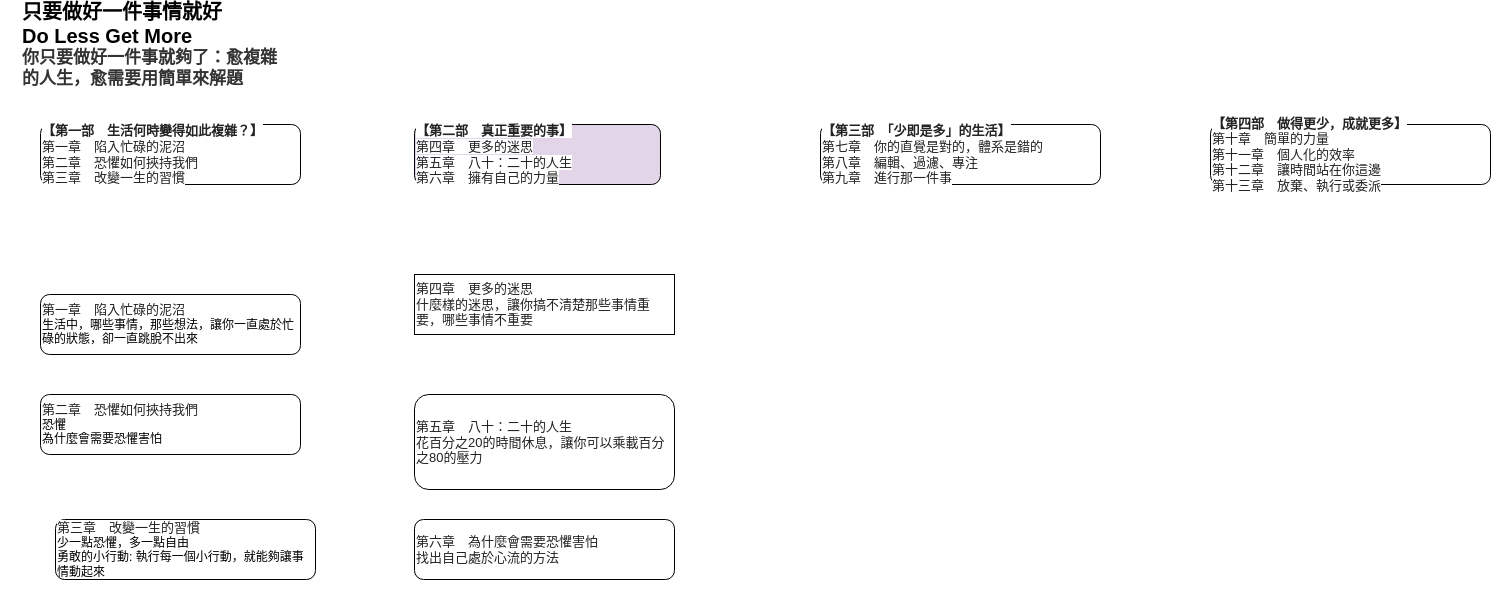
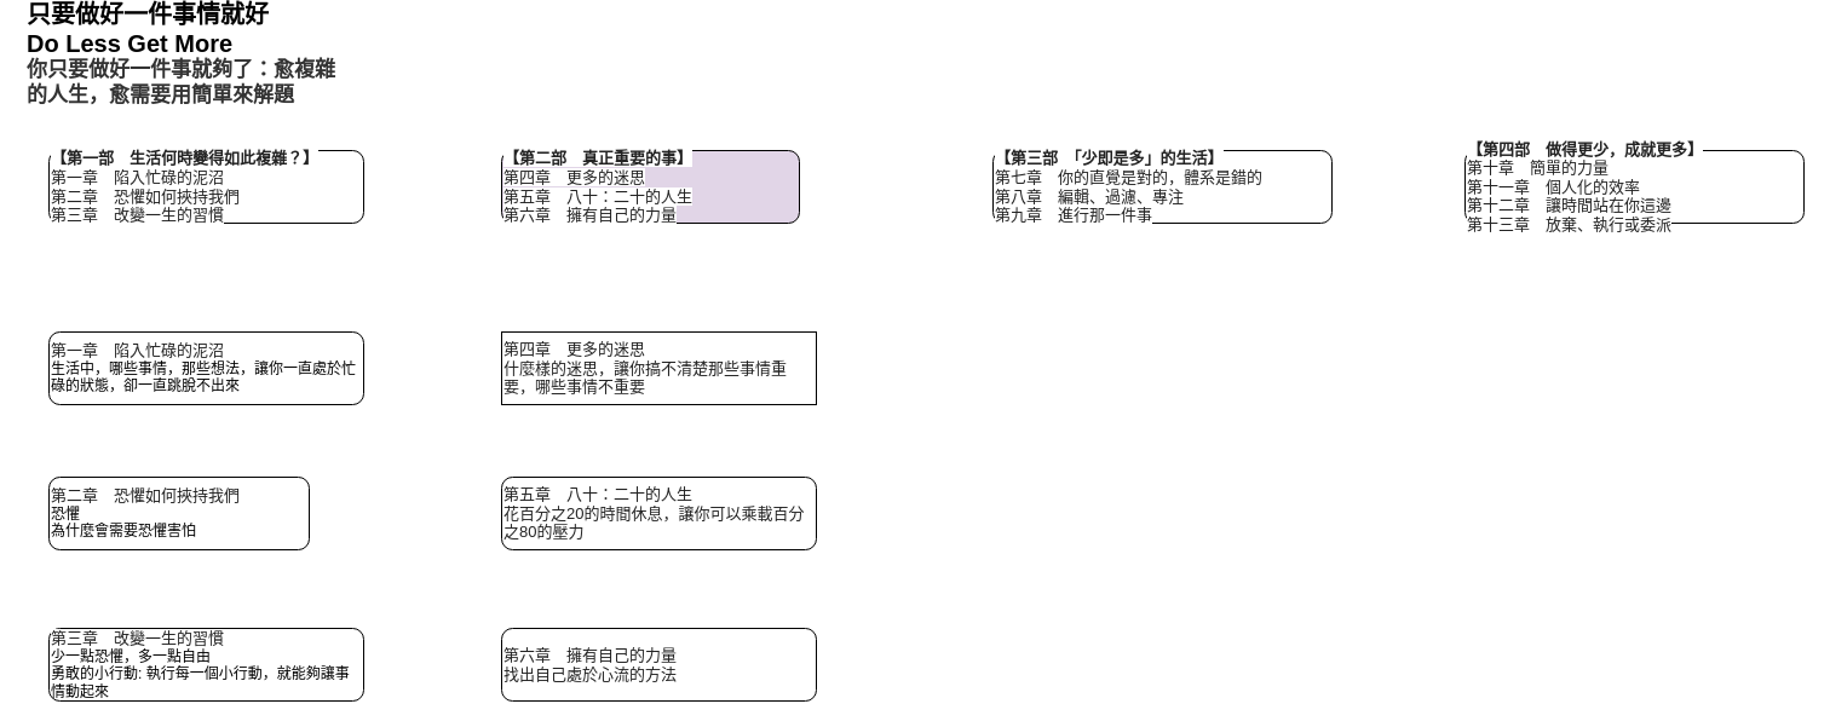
- <mxCell id="7" value="&lt;span style=&quot;color: rgb(35 , 35 , 35) ; font-family: &amp;#34;arial&amp;#34; , &amp;#34;helvetica&amp;#34; , sans-serif , &amp;#34;pmingliu&amp;#34; ; font-size: 13px ; background-color: rgb(255 , 255 , 255)&quot;&gt;第一章　陷入忙碌的泥沼&lt;/span&gt;&lt;br&gt;生活中，哪些事情，那些想法，讓你一直處於忙碌的狀態，卻一直跳脫不出來" style="rounded=1;whiteSpace=wrap;html=1;align=left;" vertex="1" parent="1"><mxGeometry x="40" y="280" width="260" height="60" as="geometry" /></mxCell>
+ <mxCell id="7" value="&lt;span style=&quot;color: rgb(35 , 35 , 35) ; font-family: &amp;#34;arial&amp;#34; , &amp;#34;helvetica&amp;#34; , sans-serif , &amp;#34;pmingliu&amp;#34; ; font-size: 13px ; background-color: rgb(255 , 255 , 255)&quot;&gt;第一章　陷入忙碌的泥沼&lt;/span&gt;&lt;br&gt;生活中，哪些事情，那些想法，讓你一直處於忙碌的狀態，卻一直跳脫不出來" style="rounded=1;whiteSpace=wrap;html=1;align=left;" vertex="1" parent="1"><mxGeometry x="40" y="260" width="260" height="60" as="geometry" /></mxCell>
- <mxCell id="8" value="&lt;span style=&quot;color: rgb(35 , 35 , 35) ; font-family: &amp;#34;arial&amp;#34; , &amp;#34;helvetica&amp;#34; , sans-serif , &amp;#34;pmingliu&amp;#34; ; font-size: 13px ; background-color: rgb(255 , 255 , 255)&quot;&gt;第二章　恐懼如何挾持我們&lt;/span&gt;&lt;br&gt;恐懼&lt;br&gt;為什麼會需要恐懼害怕" style="rounded=1;whiteSpace=wrap;html=1;align=left;" vertex="1" parent="1"><mxGeometry x="40" y="380" width="260" height="60" as="geometry" /></mxCell>
+ <mxCell id="8" value="&lt;span style=&quot;color: rgb(35 , 35 , 35) ; font-family: &amp;#34;arial&amp;#34; , &amp;#34;helvetica&amp;#34; , sans-serif , &amp;#34;pmingliu&amp;#34; ; font-size: 13px ; background-color: rgb(255 , 255 , 255)&quot;&gt;第二章　恐懼如何挾持我們&lt;/span&gt;&lt;br&gt;恐懼&lt;br&gt;為什麼會需要恐懼害怕" style="rounded=1;whiteSpace=wrap;html=1;align=left;" vertex="1" parent="1"><mxGeometry x="40" y="380" width="215" height="60" as="geometry" /></mxCell>
- <mxCell id="11" value="&lt;span style=&quot;color: rgb(35 , 35 , 35) ; font-family: &amp;#34;arial&amp;#34; , &amp;#34;helvetica&amp;#34; , sans-serif , &amp;#34;pmingliu&amp;#34; ; font-size: 13px ; background-color: rgb(255 , 255 , 255)&quot;&gt;第五章　八十：二十的人生&lt;br&gt;&lt;/span&gt;&lt;span style=&quot;color: rgb(35 , 35 , 35) ; font-family: &amp;#34;arial&amp;#34; , &amp;#34;helvetica&amp;#34; , sans-serif , &amp;#34;pmingliu&amp;#34; ; font-size: 13px ; background-color: rgb(255 , 255 , 255)&quot;&gt;花百分之20的時間休息，讓你可以乘載百分之80的壓力&lt;br&gt;&lt;/span&gt;" style="rounded=1;whiteSpace=wrap;html=1;align=left;" vertex="1" parent="1"><mxGeometry x="414" y="380" width="260" height="95" as="geometry" /></mxCell>
+ <mxCell id="11" value="&lt;span style=&quot;color: rgb(35 , 35 , 35) ; font-family: &amp;#34;arial&amp;#34; , &amp;#34;helvetica&amp;#34; , sans-serif , &amp;#34;pmingliu&amp;#34; ; font-size: 13px ; background-color: rgb(255 , 255 , 255)&quot;&gt;第五章　八十：二十的人生&lt;br&gt;&lt;/span&gt;&lt;span style=&quot;color: rgb(35 , 35 , 35) ; font-family: &amp;#34;arial&amp;#34; , &amp;#34;helvetica&amp;#34; , sans-serif , &amp;#34;pmingliu&amp;#34; ; font-size: 13px ; background-color: rgb(255 , 255 , 255)&quot;&gt;花百分之20的時間休息，讓你可以乘載百分之80的壓力&lt;br&gt;&lt;/span&gt;" style="rounded=1;whiteSpace=wrap;html=1;align=left;" vertex="1" parent="1"><mxGeometry x="414" y="380" width="260" height="60" as="geometry" /></mxCell>
- <mxCell id="9" value="&lt;span style=&quot;color: rgb(35 , 35 , 35) ; font-family: &amp;#34;arial&amp;#34; , &amp;#34;helvetica&amp;#34; , sans-serif , &amp;#34;pmingliu&amp;#34; ; font-size: 13px ; background-color: rgb(255 , 255 , 255)&quot;&gt;第三章　改變一生的習慣&lt;/span&gt;&lt;br&gt;少一點恐懼，多一點自由&lt;br&gt;勇敢的小行動: 執行每一個小行動，就能夠讓事情動起來" style="rounded=1;whiteSpace=wrap;html=1;align=left;" vertex="1" parent="1"><mxGeometry x="55" y="505" width="260" height="60" as="geometry" /></mxCell>
+ <mxCell id="9" value="&lt;span style=&quot;color: rgb(35 , 35 , 35) ; font-family: &amp;#34;arial&amp;#34; , &amp;#34;helvetica&amp;#34; , sans-serif , &amp;#34;pmingliu&amp;#34; ; font-size: 13px ; background-color: rgb(255 , 255 , 255)&quot;&gt;第三章　改變一生的習慣&lt;/span&gt;&lt;br&gt;少一點恐懼，多一點自由&lt;br&gt;勇敢的小行動: 執行每一個小行動，就能夠讓事情動起來" style="rounded=1;whiteSpace=wrap;html=1;align=left;" vertex="1" parent="1"><mxGeometry x="40" y="505" width="260" height="60" as="geometry" /></mxCell>
- <mxCell id="12" value="&lt;span style=&quot;color: rgb(35 , 35 , 35) ; font-family: &amp;#34;arial&amp;#34; , &amp;#34;helvetica&amp;#34; , sans-serif , &amp;#34;pmingliu&amp;#34; ; font-size: 13px ; background-color: rgb(255 , 255 , 255)&quot;&gt;第六章　為什麼會需要恐懼害怕&lt;br&gt;&lt;/span&gt;&lt;span style=&quot;color: rgb(35 , 35 , 35) ; font-family: &amp;#34;arial&amp;#34; , &amp;#34;helvetica&amp;#34; , sans-serif , &amp;#34;pmingliu&amp;#34; ; font-size: 13px ; background-color: rgb(255 , 255 , 255)&quot;&gt;找出自己處於心流的方法&lt;br&gt;&lt;/span&gt;" style="rounded=1;whiteSpace=wrap;html=1;align=left;" vertex="1" parent="1"><mxGeometry x="414" y="505" width="260" height="60" as="geometry" /></mxCell>
+ <mxCell id="12" value="&lt;span style=&quot;color: rgb(35 , 35 , 35) ; font-family: &amp;#34;arial&amp;#34; , &amp;#34;helvetica&amp;#34; , sans-serif , &amp;#34;pmingliu&amp;#34; ; font-size: 13px ; background-color: rgb(255 , 255 , 255)&quot;&gt;第六章　擁有自己的力量&lt;br&gt;&lt;/span&gt;&lt;span style=&quot;color: rgb(35 , 35 , 35) ; font-family: &amp;#34;arial&amp;#34; , &amp;#34;helvetica&amp;#34; , sans-serif , &amp;#34;pmingliu&amp;#34; ; font-size: 13px ; background-color: rgb(255 , 255 , 255)&quot;&gt;找出自己處於心流的方法&lt;br&gt;&lt;/span&gt;" style="rounded=1;whiteSpace=wrap;html=1;align=left;" vertex="1" parent="1"><mxGeometry x="414" y="505" width="260" height="60" as="geometry" /></mxCell>
